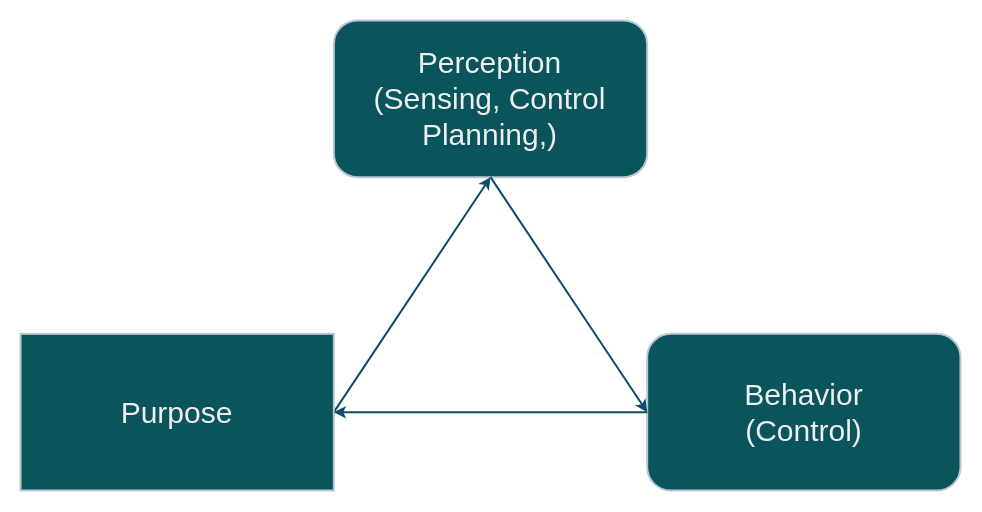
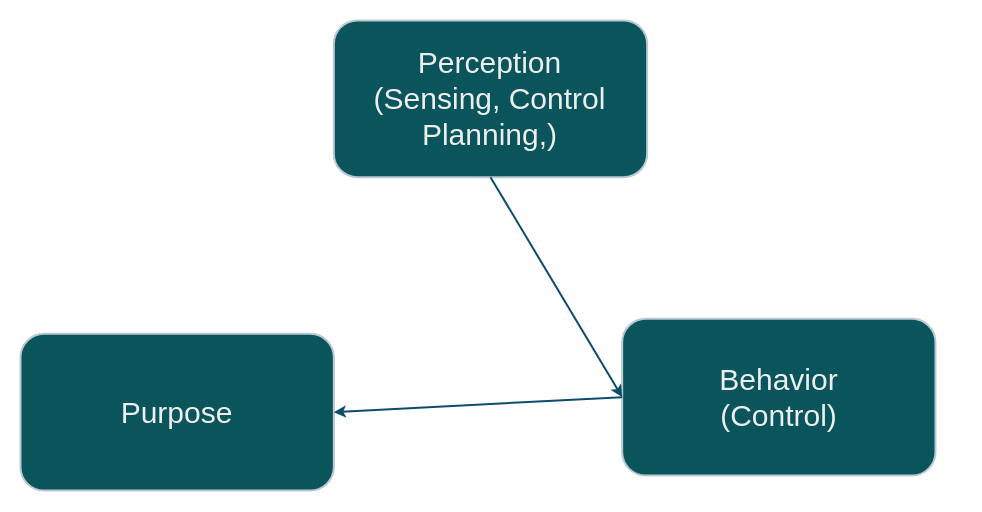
- <mxCell id="6" style="orthogonalLoop=1;jettySize=auto;html=1;exitX=1;exitY=0.5;exitDx=0;exitDy=0;entryX=0.5;entryY=1;entryDx=0;entryDy=0;strokeColor=#0B4D6A;strokeWidth=2;" parent="2" source="7" target="3" edge="1"><mxGeometry relative="1" as="geometry" /></mxCell>
- <mxCell id="7" value="&lt;span style=&quot;font-size: 30px;&quot;&gt;Purpose&lt;br&gt;&lt;/span&gt;" style="whiteSpace=wrap;html=1;fillColor=#09555B;strokeColor=#BAC8D3;fontColor=#EEEEEE;strokeWidth=2;rounded=0;" parent="2" vertex="1"><mxGeometry y="313.33" width="313.33" height="156.67" as="geometry" /></mxCell>
+ <mxCell id="7" value="&lt;span style=&quot;font-size: 30px;&quot;&gt;Purpose&lt;br&gt;&lt;/span&gt;" style="whiteSpace=wrap;html=1;rounded=1;fillColor=#09555B;strokeColor=#BAC8D3;fontColor=#EEEEEE;strokeWidth=2;" parent="2" vertex="1"><mxGeometry y="313.33" width="313.33" height="156.67" as="geometry" /></mxCell>
- <mxCell id="4" value="&lt;span style=&quot;font-size: 30px;&quot;&gt;Behavior&lt;br&gt;(Control)&lt;br&gt;&lt;/span&gt;" style="whiteSpace=wrap;html=1;rounded=1;fillColor=#09555B;strokeColor=#BAC8D3;fontColor=#EEEEEE;strokeWidth=2;" parent="2" vertex="1"><mxGeometry x="626.667" y="313.333" width="313.333" height="156.667" as="geometry" /></mxCell>
+ <mxCell id="4" value="&lt;span style=&quot;font-size: 30px;&quot;&gt;Behavior&lt;br&gt;(Control)&lt;br&gt;&lt;/span&gt;" style="whiteSpace=wrap;html=1;rounded=1;fillColor=#09555B;strokeColor=#BAC8D3;fontColor=#EEEEEE;strokeWidth=2;" parent="2" vertex="1"><mxGeometry x="601.667" y="298.333" width="313.333" height="156.667" as="geometry" /></mxCell>
